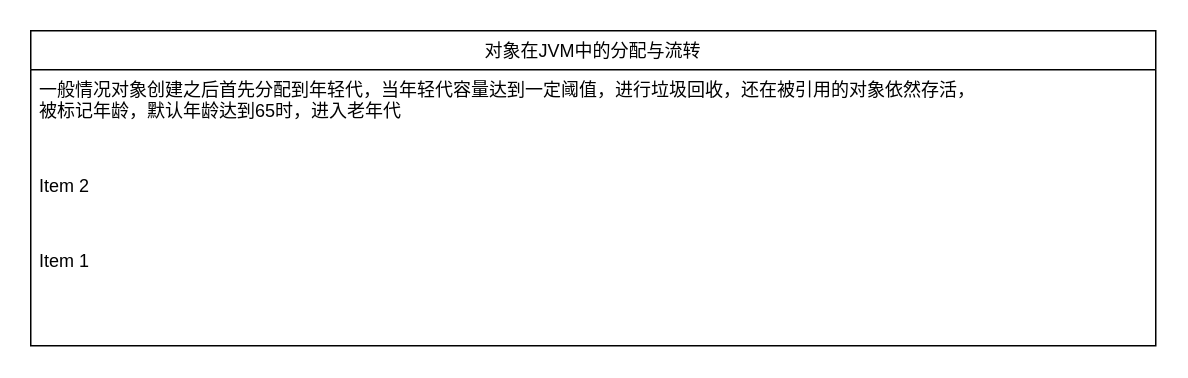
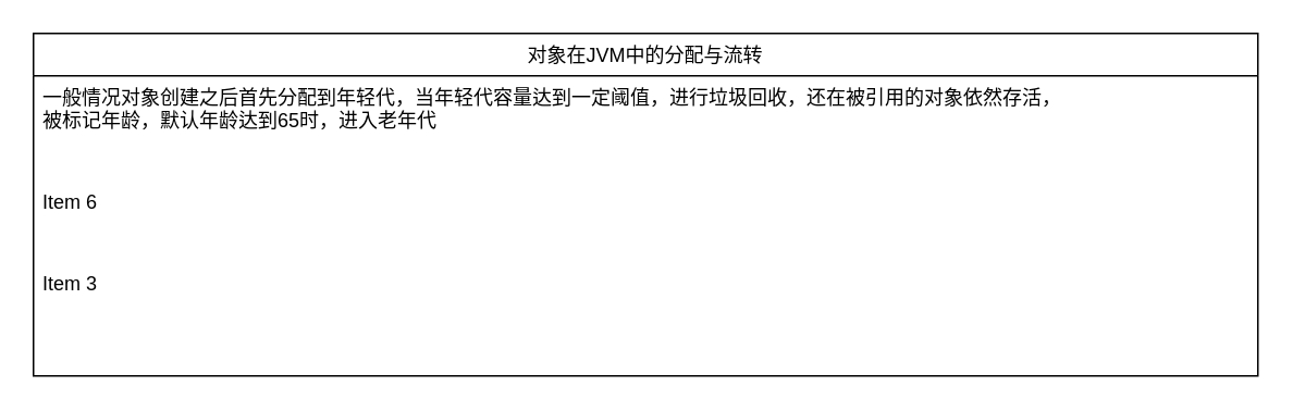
- <mxCell id="4" value="Item 2" style="text;strokeColor=none;fillColor=none;align=left;verticalAlign=top;spacingLeft=4;spacingRight=4;overflow=hidden;rotatable=0;points=[[0,0.5],[1,0.5]];portConstraint=eastwest;" vertex="1" parent="2"><mxGeometry y="90" width="750" height="50" as="geometry" /></mxCell>
+ <mxCell id="4" value="Item 6" style="text;strokeColor=none;fillColor=none;align=left;verticalAlign=top;spacingLeft=4;spacingRight=4;overflow=hidden;rotatable=0;points=[[0,0.5],[1,0.5]];portConstraint=eastwest;" vertex="1" parent="2"><mxGeometry y="90" width="750" height="50" as="geometry" /></mxCell>
- <mxCell id="5" value="Item 1" style="text;strokeColor=none;fillColor=none;align=left;verticalAlign=top;spacingLeft=4;spacingRight=4;overflow=hidden;rotatable=0;points=[[0,0.5],[1,0.5]];portConstraint=eastwest;" vertex="1" parent="2"><mxGeometry y="140" width="750" height="70" as="geometry" /></mxCell>
+ <mxCell id="5" value="Item 3" style="text;strokeColor=none;fillColor=none;align=left;verticalAlign=top;spacingLeft=4;spacingRight=4;overflow=hidden;rotatable=0;points=[[0,0.5],[1,0.5]];portConstraint=eastwest;" vertex="1" parent="2"><mxGeometry y="140" width="750" height="70" as="geometry" /></mxCell>
